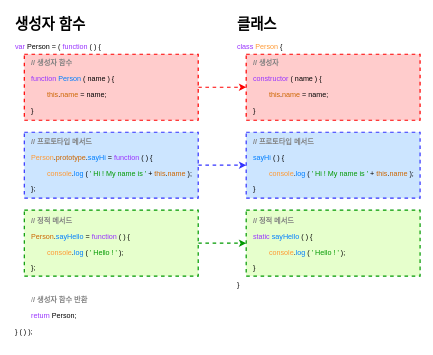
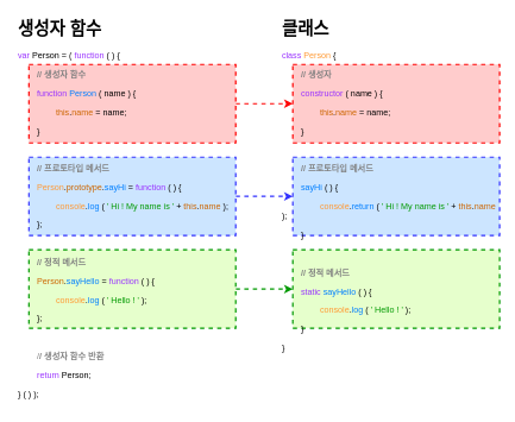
- <mxCell id="12" value="&lt;h1&gt;클래스&lt;/h1&gt;&lt;p&gt;&lt;font color=&quot;#9933ff&quot;&gt;class&lt;/font&gt; &lt;font color=&quot;#ff9933&quot;&gt;Person&lt;/font&gt;&lt;span style=&quot;background-color: initial;&quot;&gt;&amp;nbsp;{&lt;/span&gt;&lt;/p&gt;&lt;p&gt;&lt;span style=&quot;&quot;&gt;&#09;&lt;/span&gt;&lt;b style=&quot;&quot;&gt;&lt;font color=&quot;#808080&quot;&gt;&lt;span style=&quot;white-space: pre;&quot;&gt;&#09;&lt;/span&gt;// 생성자&lt;/font&gt;&lt;/b&gt;&lt;br&gt;&lt;/p&gt;&lt;p&gt;&lt;font color=&quot;#9933ff&quot;&gt;&lt;span style=&quot;white-space: pre;&quot;&gt;&#09;&lt;/span&gt;constructor&lt;/font&gt; ( name ) {&lt;br&gt;&lt;/p&gt;&lt;p&gt;&lt;span style=&quot;&quot;&gt;&#09;&lt;/span&gt;&lt;span style=&quot;&quot;&gt;&#09;&lt;/span&gt;&lt;font color=&quot;#cc6600&quot;&gt;&lt;span style=&quot;white-space: pre;&quot;&gt;&#09;&lt;/span&gt;&lt;span style=&quot;white-space: pre;&quot;&gt;&#09;&lt;/span&gt;this&lt;/font&gt;.&lt;font color=&quot;#cc6600&quot;&gt;name&lt;/font&gt; = name;&lt;br&gt;&lt;/p&gt;&lt;p&gt;&lt;span style=&quot;&quot;&gt;&#09;&lt;/span&gt;&lt;span style=&quot;white-space: pre;&quot;&gt;&#09;&lt;/span&gt;}&lt;br&gt;&lt;/p&gt;&lt;p&gt;&lt;br&gt;&lt;/p&gt;&lt;p&gt;&lt;span style=&quot;&quot;&gt;&#09;&lt;/span&gt;&lt;b style=&quot;&quot;&gt;&lt;font color=&quot;#808080&quot;&gt;&lt;span style=&quot;white-space: pre;&quot;&gt;&#09;&lt;/span&gt;// 프로토타입 메서드&lt;/font&gt;&lt;br&gt;&lt;/b&gt;&lt;/p&gt;&lt;p&gt;&lt;span style=&quot;&quot;&gt;&#09;&lt;/span&gt;&lt;font color=&quot;#007fff&quot;&gt;&lt;span style=&quot;white-space: pre;&quot;&gt;&#09;&lt;/span&gt;sayHi&lt;/font&gt;&amp;nbsp;( ) {&lt;br&gt;&lt;/p&gt;&lt;p&gt;&lt;span style=&quot;&quot;&gt;&#09;&lt;/span&gt;&lt;span style=&quot;&quot;&gt;&#09;&lt;/span&gt;&lt;font color=&quot;#ff9933&quot;&gt;&lt;span style=&quot;white-space: pre;&quot;&gt;&#09;&lt;/span&gt;&lt;span style=&quot;white-space: pre;&quot;&gt;&#09;&lt;/span&gt;console&lt;/font&gt;.&lt;font color=&quot;#007fff&quot;&gt;log&lt;/font&gt; ( &lt;font color=&quot;#009900&quot;&gt;' Hi ! My name is '&lt;/font&gt; + &lt;font color=&quot;#cc6600&quot;&gt;this&lt;/font&gt;.&lt;font color=&quot;#cc6600&quot;&gt;name&lt;/font&gt; );&lt;br&gt;&lt;/p&gt;&lt;p&gt;&lt;span style=&quot;&quot;&gt;&#09;&lt;/span&gt;&lt;span style=&quot;white-space: pre;&quot;&gt;&#09;&lt;/span&gt;}&lt;br&gt;&lt;/p&gt;&lt;p&gt;&lt;br&gt;&lt;/p&gt;&lt;p&gt;&lt;span style=&quot;&quot;&gt;&#09;&lt;/span&gt;&lt;b style=&quot;&quot;&gt;&lt;font color=&quot;#808080&quot;&gt;&lt;span style=&quot;white-space: pre;&quot;&gt;&#09;&lt;/span&gt;// 정적 메서드&lt;/font&gt;&lt;/b&gt;&lt;br&gt;&lt;/p&gt;&lt;p&gt;&lt;span style=&quot;&quot;&gt;&#09;&lt;/span&gt;&lt;/p&gt;&lt;span style=&quot;color: rgb(153, 51, 255);&quot;&gt;&lt;span style=&quot;white-space: pre;&quot;&gt;&#09;&lt;/span&gt;static&amp;nbsp;&lt;/span&gt;&lt;font style=&quot;background-color: initial;&quot; color=&quot;#007fff&quot;&gt;sayHello&lt;/font&gt;&lt;span style=&quot;background-color: initial;&quot;&gt; &lt;/span&gt;&lt;span style=&quot;background-color: initial;&quot;&gt;( ) {&lt;/span&gt;&lt;span style=&quot;color: rgb(153, 51, 255);&quot;&gt;&lt;br&gt;&lt;/span&gt;&lt;p&gt;&lt;span style=&quot;&quot;&gt;&#09;&lt;/span&gt;&lt;span style=&quot;&quot;&gt;&#09;&lt;/span&gt;&lt;font color=&quot;#ff9933&quot;&gt;&lt;span style=&quot;white-space: pre;&quot;&gt;&#09;&lt;/span&gt;&lt;span style=&quot;white-space: pre;&quot;&gt;&#09;&lt;/span&gt;console&lt;/font&gt;.&lt;font color=&quot;#007fff&quot;&gt;log&lt;/font&gt; ( &lt;font color=&quot;#009900&quot;&gt;' Hello ! '&lt;/font&gt; );&lt;br&gt;&lt;/p&gt;&lt;p&gt;&lt;span style=&quot;&quot;&gt;&#09;&lt;/span&gt;&lt;span style=&quot;white-space: pre;&quot;&gt;&#09;&lt;/span&gt;}&lt;/p&gt;&lt;p&gt;}&lt;/p&gt;" style="text;html=1;strokeColor=none;fillColor=none;spacing=5;spacingTop=-20;whiteSpace=wrap;overflow=hidden;rounded=0;" vertex="1" parent="1"><mxGeometry x="390" y="20" width="310" height="550" as="geometry" /></mxCell>
+ <mxCell id="12" value="&lt;h1&gt;클래스&lt;/h1&gt;&lt;p&gt;&lt;font color=&quot;#9933ff&quot;&gt;class&lt;/font&gt; &lt;font color=&quot;#ff9933&quot;&gt;Person&lt;/font&gt;&lt;span style=&quot;background-color: initial;&quot;&gt;&amp;nbsp;{&lt;/span&gt;&lt;/p&gt;&lt;p&gt;&lt;span style=&quot;&quot;&gt;&#09;&lt;/span&gt;&lt;b style=&quot;&quot;&gt;&lt;font color=&quot;#808080&quot;&gt;&lt;span style=&quot;white-space: pre;&quot;&gt;&#09;&lt;/span&gt;// 생성자&lt;/font&gt;&lt;/b&gt;&lt;br&gt;&lt;/p&gt;&lt;p&gt;&lt;font color=&quot;#9933ff&quot;&gt;&lt;span style=&quot;white-space: pre;&quot;&gt;&#09;&lt;/span&gt;constructor&lt;/font&gt; ( name ) {&lt;br&gt;&lt;/p&gt;&lt;p&gt;&lt;span style=&quot;&quot;&gt;&#09;&lt;/span&gt;&lt;span style=&quot;&quot;&gt;&#09;&lt;/span&gt;&lt;font color=&quot;#cc6600&quot;&gt;&lt;span style=&quot;white-space: pre;&quot;&gt;&#09;&lt;/span&gt;&lt;span style=&quot;white-space: pre;&quot;&gt;&#09;&lt;/span&gt;this&lt;/font&gt;.&lt;font color=&quot;#cc6600&quot;&gt;name&lt;/font&gt; = name;&lt;br&gt;&lt;/p&gt;&lt;p&gt;&lt;span style=&quot;&quot;&gt;&#09;&lt;/span&gt;&lt;span style=&quot;white-space: pre;&quot;&gt;&#09;&lt;/span&gt;}&lt;br&gt;&lt;/p&gt;&lt;p&gt;&lt;br&gt;&lt;/p&gt;&lt;p&gt;&lt;span style=&quot;&quot;&gt;&#09;&lt;/span&gt;&lt;b style=&quot;&quot;&gt;&lt;font color=&quot;#808080&quot;&gt;&lt;span style=&quot;white-space: pre;&quot;&gt;&#09;&lt;/span&gt;// 프로토타입 메서드&lt;/font&gt;&lt;br&gt;&lt;/b&gt;&lt;/p&gt;&lt;p&gt;&lt;span style=&quot;&quot;&gt;&#09;&lt;/span&gt;&lt;font color=&quot;#007fff&quot;&gt;&lt;span style=&quot;white-space: pre;&quot;&gt;&#09;&lt;/span&gt;sayHi&lt;/font&gt;&amp;nbsp;( ) {&lt;br&gt;&lt;/p&gt;&lt;p&gt;&lt;span style=&quot;&quot;&gt;&#09;&lt;/span&gt;&lt;span style=&quot;&quot;&gt;&#09;&lt;/span&gt;&lt;font color=&quot;#ff9933&quot;&gt;&lt;span style=&quot;white-space: pre;&quot;&gt;&#09;&lt;/span&gt;&lt;span style=&quot;white-space: pre;&quot;&gt;&#09;&lt;/span&gt;console&lt;/font&gt;.&lt;font color=&quot;#007fff&quot;&gt;return&lt;/font&gt; ( &lt;font color=&quot;#009900&quot;&gt;' Hi ! My name is '&lt;/font&gt; + &lt;font color=&quot;#cc6600&quot;&gt;this&lt;/font&gt;.&lt;font color=&quot;#cc6600&quot;&gt;name&lt;/font&gt; );&lt;br&gt;&lt;/p&gt;&lt;p&gt;&lt;span style=&quot;&quot;&gt;&#09;&lt;/span&gt;&lt;span style=&quot;white-space: pre;&quot;&gt;&#09;&lt;/span&gt;}&lt;br&gt;&lt;/p&gt;&lt;p&gt;&lt;br&gt;&lt;/p&gt;&lt;p&gt;&lt;span style=&quot;&quot;&gt;&#09;&lt;/span&gt;&lt;b style=&quot;&quot;&gt;&lt;font color=&quot;#808080&quot;&gt;&lt;span style=&quot;white-space: pre;&quot;&gt;&#09;&lt;/span&gt;// 정적 메서드&lt;/font&gt;&lt;/b&gt;&lt;br&gt;&lt;/p&gt;&lt;p&gt;&lt;span style=&quot;&quot;&gt;&#09;&lt;/span&gt;&lt;/p&gt;&lt;span style=&quot;color: rgb(153, 51, 255);&quot;&gt;&lt;span style=&quot;white-space: pre;&quot;&gt;&#09;&lt;/span&gt;static&amp;nbsp;&lt;/span&gt;&lt;font style=&quot;background-color: initial;&quot; color=&quot;#007fff&quot;&gt;sayHello&lt;/font&gt;&lt;span style=&quot;background-color: initial;&quot;&gt; &lt;/span&gt;&lt;span style=&quot;background-color: initial;&quot;&gt;( ) {&lt;/span&gt;&lt;span style=&quot;color: rgb(153, 51, 255);&quot;&gt;&lt;br&gt;&lt;/span&gt;&lt;p&gt;&lt;span style=&quot;&quot;&gt;&#09;&lt;/span&gt;&lt;span style=&quot;&quot;&gt;&#09;&lt;/span&gt;&lt;font color=&quot;#ff9933&quot;&gt;&lt;span style=&quot;white-space: pre;&quot;&gt;&#09;&lt;/span&gt;&lt;span style=&quot;white-space: pre;&quot;&gt;&#09;&lt;/span&gt;console&lt;/font&gt;.&lt;font color=&quot;#007fff&quot;&gt;log&lt;/font&gt; ( &lt;font color=&quot;#009900&quot;&gt;' Hello ! '&lt;/font&gt; );&lt;br&gt;&lt;/p&gt;&lt;p&gt;&lt;span style=&quot;&quot;&gt;&#09;&lt;/span&gt;&lt;span style=&quot;white-space: pre;&quot;&gt;&#09;&lt;/span&gt;}&lt;/p&gt;&lt;p&gt;}&lt;/p&gt;" style="text;html=1;strokeColor=none;fillColor=none;spacing=5;spacingTop=-20;whiteSpace=wrap;overflow=hidden;rounded=0;" vertex="1" parent="1"><mxGeometry x="390" y="20" width="310" height="550" as="geometry" /></mxCell>
